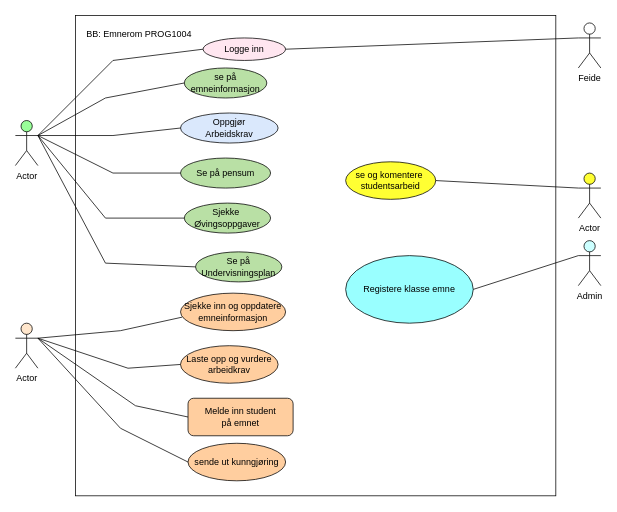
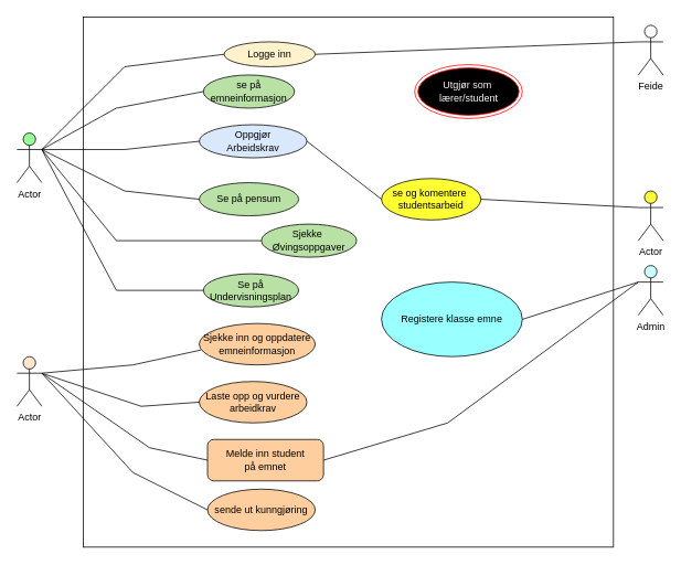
- <mxCell id="6" value="BB: Emnerom PROG1004" style="text;html=1;strokeColor=none;fillColor=none;align=center;verticalAlign=middle;whiteSpace=wrap;rounded=0;" parent="1" vertex="1"><mxGeometry x="100" y="30" width="170" height="30" as="geometry" /></mxCell>
- <mxCell id="7" value="Logge inn" style="ellipse;whiteSpace=wrap;html=1;fillColor=#FFE6F0;" parent="1" vertex="1"><mxGeometry x="270" y="50" width="110" height="30" as="geometry" /></mxCell>
+ <mxCell id="7" value="Logge inn" style="ellipse;whiteSpace=wrap;html=1;fillColor=#fff2cc;" parent="1" vertex="1"><mxGeometry x="270" y="50" width="110" height="30" as="geometry" /></mxCell>
+ <mxCell id="36" value="&lt;font color=&quot;#faf5f5&quot;&gt;Utgjør som&amp;nbsp;&lt;br&gt;lærer/student&lt;br&gt;&lt;/font&gt;" style="ellipse;html=1;shape=endState;fillColor=#000000;strokeColor=#ff0000;" parent="1" vertex="1"><mxGeometry x="500" y="77.5" width="130" height="65" as="geometry" /></mxCell>
+ <mxCell id="33" value="" style="endArrow=none;html=1;rounded=0;exitX=1;exitY=0.5;exitDx=0;exitDy=0;entryX=0;entryY=0.5;entryDx=0;entryDy=0;" parent="1" source="10" target="9" edge="1"><mxGeometry width="50" height="50" relative="1" as="geometry"><mxPoint x="490" y="380" as="sourcePoint" /><mxPoint x="540" y="330" as="targetPoint" /></mxGeometry></mxCell>
- <mxCell id="11" value="Se på pensum" style="ellipse;whiteSpace=wrap;html=1;fillColor=#B9E0A5;" parent="1" vertex="1"><mxGeometry x="240" y="210" width="120" height="40" as="geometry" /></mxCell>
+ <mxCell id="11" value="Se på pensum" style="ellipse;whiteSpace=wrap;html=1;fillColor=#B9E0A5;" parent="1" vertex="1"><mxGeometry x="240" y="220" width="120" height="40" as="geometry" /></mxCell>
- <mxCell id="12" value="Sjekke&amp;nbsp;&lt;br&gt;Øvingsoppgaver" style="ellipse;whiteSpace=wrap;html=1;fillColor=#B9E0A5;" parent="1" vertex="1"><mxGeometry x="245" y="270" width="115" height="40" as="geometry" /></mxCell>
+ <mxCell id="12" value="Sjekke&amp;nbsp;&lt;br&gt;Øvingsoppgaver" style="ellipse;whiteSpace=wrap;html=1;fillColor=#B9E0A5;" parent="1" vertex="1"><mxGeometry x="315" y="270" width="115" height="40" as="geometry" /></mxCell>
- <mxCell id="13" value="Se på&lt;br&gt;Undervisningsplan" style="ellipse;whiteSpace=wrap;html=1;fillColor=#B9E0A5;" parent="1" vertex="1"><mxGeometry x="260" y="335" width="115" height="40" as="geometry" /></mxCell>
+ <mxCell id="13" value="Se på&lt;br&gt;Undervisningsplan" style="ellipse;whiteSpace=wrap;html=1;fillColor=#B9E0A5;" parent="1" vertex="1"><mxGeometry x="245" y="330" width="115" height="40" as="geometry" /></mxCell>
+ <mxCell id="29" value="" style="endArrow=none;html=1;rounded=0;entryX=1;entryY=0.5;entryDx=0;entryDy=0;exitX=0;exitY=0.333;exitDx=0;exitDy=0;exitPerimeter=0;" parent="1" source="28" target="16" edge="1"><mxGeometry width="50" height="50" relative="1" as="geometry"><mxPoint x="60" y="460" as="sourcePoint" /><mxPoint x="252" y="432" as="targetPoint" /><Array as="points"><mxPoint x="540" y="510" /></Array></mxGeometry></mxCell>
